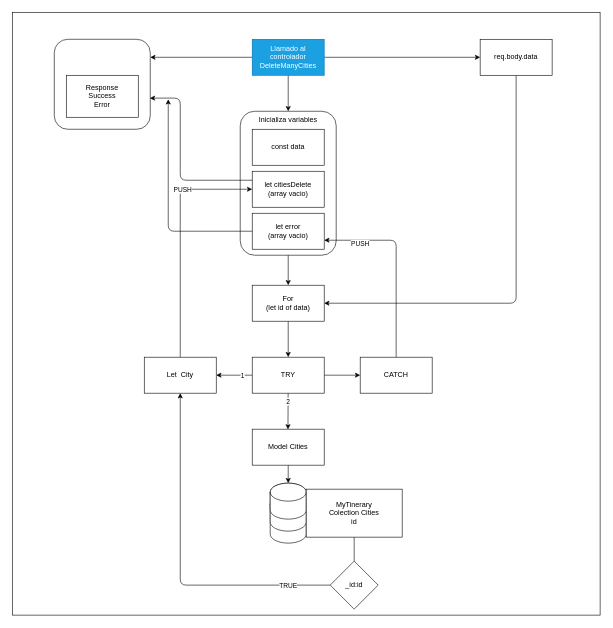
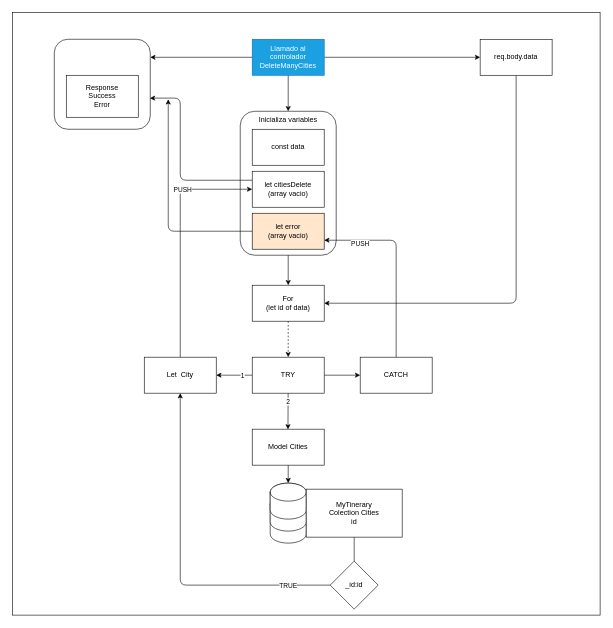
- <mxCell id="13" value="let error&lt;br&gt;(array vacio)" style="rounded=0;whiteSpace=wrap;html=1;" parent="9" vertex="1"><mxGeometry x="20" y="170" width="120" height="60" as="geometry" /></mxCell>
+ <mxCell id="13" value="let error&lt;br&gt;(array vacio)" style="rounded=0;whiteSpace=wrap;html=1;fillColor=#ffe6cc;" parent="9" vertex="1"><mxGeometry x="20" y="170" width="120" height="60" as="geometry" /></mxCell>
- <mxCell id="24" style="edgeStyle=none;html=1;entryX=0.5;entryY=0;entryDx=0;entryDy=0;" parent="1" source="25" target="20" edge="1"><mxGeometry relative="1" as="geometry" /></mxCell>
+ <mxCell id="24" style="edgeStyle=none;html=1;entryX=0.5;entryY=0;entryDx=0;entryDy=0;dashed=1;" parent="1" source="25" target="20" edge="1"><mxGeometry relative="1" as="geometry" /></mxCell>
